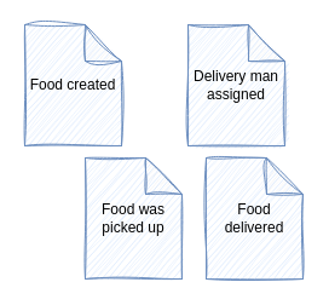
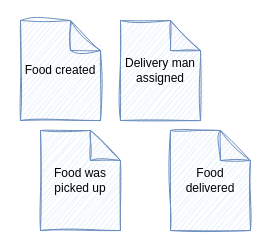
- <mxCell id="3" value="Delivery man assigned" style="shape=note;whiteSpace=wrap;html=1;backgroundOutline=1;darkOpacity=0.05;shadow=0;sketch=1;curveFitting=1;jiggle=2;fillColor=#dae8fc;strokeColor=#6c8ebf;" parent="1" vertex="1"><mxGeometry x="155" y="20" width="80" height="100" as="geometry" /></mxCell>
+ <mxCell id="3" value="Delivery man assigned" style="shape=note;whiteSpace=wrap;html=1;backgroundOutline=1;darkOpacity=0.05;shadow=0;sketch=1;curveFitting=1;jiggle=2;fillColor=#dae8fc;strokeColor=#6c8ebf;" parent="1" vertex="1"><mxGeometry x="120" y="20" width="80" height="100" as="geometry" /></mxCell>
- <mxCell id="4" value="Food was picked up" style="shape=note;whiteSpace=wrap;html=1;backgroundOutline=1;darkOpacity=0.05;shadow=0;sketch=1;curveFitting=1;jiggle=2;fillColor=#dae8fc;strokeColor=#6c8ebf;" parent="1" vertex="1"><mxGeometry x="70" y="130" width="80" height="100" as="geometry" /></mxCell>
+ <mxCell id="4" value="Food was picked up" style="shape=note;whiteSpace=wrap;html=1;backgroundOutline=1;darkOpacity=0.05;shadow=0;sketch=1;curveFitting=1;jiggle=2;fillColor=#dae8fc;strokeColor=#6c8ebf;" parent="1" vertex="1"><mxGeometry x="40" y="130" width="80" height="100" as="geometry" /></mxCell>
